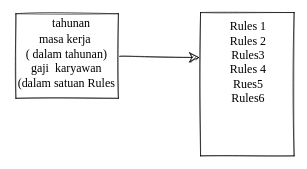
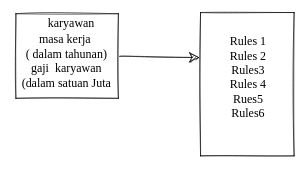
- <mxCell id="3" value="tahunan" style="text;html=1;align=center;verticalAlign=middle;resizable=0;points=[];autosize=1;strokeColor=none;fillColor=none;sketch=1;hachureGap=4;fontFamily=Architects Daughter;fontSource=https%3A%2F%2Ffonts.googleapis.com%2Fcss%3Ffamily%3DArchitects%2BDaughter;fontSize=20;" vertex="1" parent="1"><mxGeometry x="67" y="22" width="101" height="28" as="geometry" /></mxCell>
+ <mxCell id="3" value="karyawan" style="text;html=1;align=center;verticalAlign=middle;resizable=0;points=[];autosize=1;strokeColor=none;fillColor=none;sketch=1;hachureGap=4;fontFamily=Architects Daughter;fontSource=https%3A%2F%2Ffonts.googleapis.com%2Fcss%3Ffamily%3DArchitects%2BDaughter;fontSize=20;" vertex="1" parent="1"><mxGeometry x="67" y="22" width="101" height="28" as="geometry" /></mxCell>
- <mxCell id="4" value="masa kerja&amp;nbsp;&lt;br&gt;( dalam tahunan)&lt;br&gt;gaji&amp;nbsp; karyawan&lt;br&gt;(dalam satuan Rules" style="text;html=1;align=center;verticalAlign=middle;resizable=0;points=[];autosize=1;strokeColor=none;fillColor=none;sketch=1;hachureGap=4;fontFamily=Architects Daughter;fontSource=https%3A%2F%2Ffonts.googleapis.com%2Fcss%3Ffamily%3DArchitects%2BDaughter;fontSize=20;" vertex="1" parent="1"><mxGeometry x="20" y="50" width="179" height="100" as="geometry" /></mxCell>
+ <mxCell id="4" value="masa kerja&amp;nbsp;&lt;br&gt;( dalam tahunan)&lt;br&gt;gaji&amp;nbsp; karyawan&lt;br&gt;(dalam satuan Juta" style="text;html=1;align=center;verticalAlign=middle;resizable=0;points=[];autosize=1;strokeColor=none;fillColor=none;sketch=1;hachureGap=4;fontFamily=Architects Daughter;fontSource=https%3A%2F%2Ffonts.googleapis.com%2Fcss%3Ffamily%3DArchitects%2BDaughter;fontSize=20;" vertex="1" parent="1"><mxGeometry x="20" y="50" width="179" height="100" as="geometry" /></mxCell>
- <mxCell id="6" value="Rules 1&lt;br&gt;Rules 2&lt;br&gt;Rules3&lt;br&gt;Rules 4&lt;br&gt;Rues5&lt;br&gt;Rules6" style="text;html=1;strokeColor=none;fillColor=none;align=center;verticalAlign=middle;whiteSpace=wrap;rounded=0;sketch=1;hachureGap=4;fontFamily=Architects Daughter;fontSource=https%3A%2F%2Ffonts.googleapis.com%2Fcss%3Ffamily%3DArchitects%2BDaughter;fontSize=20;" vertex="1" parent="1"><mxGeometry x="348" y="27" width="131" height="150" as="geometry" /></mxCell>
+ <mxCell id="6" value="Rules 1&lt;br&gt;Rules 2&lt;br&gt;Rules3&lt;br&gt;Rules 4&lt;br&gt;Rues5&lt;br&gt;Rules6" style="text;html=1;strokeColor=none;fillColor=none;align=center;verticalAlign=middle;whiteSpace=wrap;rounded=0;sketch=1;hachureGap=4;fontFamily=Architects Daughter;fontSource=https%3A%2F%2Ffonts.googleapis.com%2Fcss%3Ffamily%3DArchitects%2BDaughter;fontSize=20;" vertex="1" parent="1"><mxGeometry x="348" y="52" width="131" height="150" as="geometry" /></mxCell>
